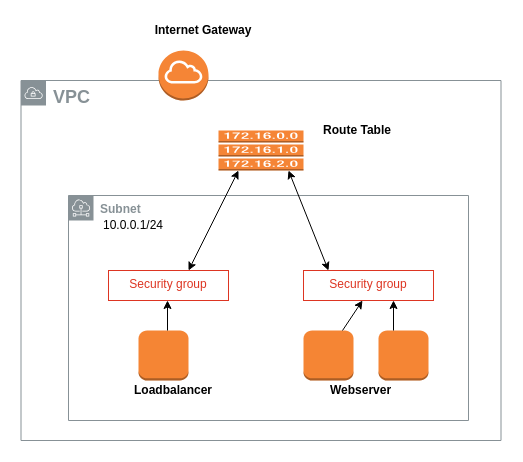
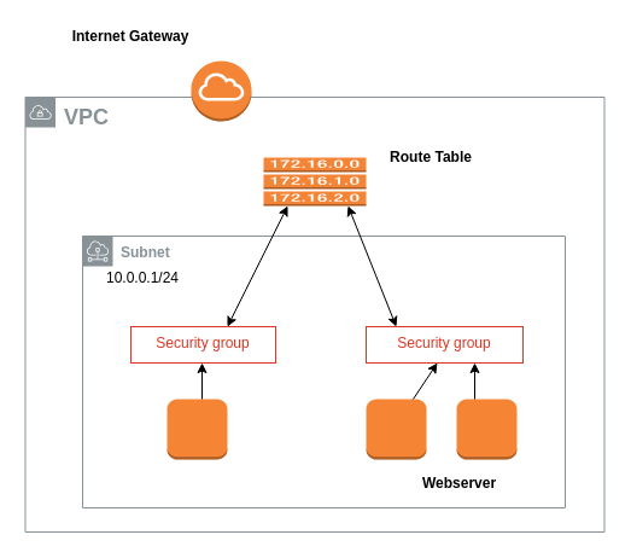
- <mxCell id="20" value="&lt;b&gt;Internet Gateway&lt;/b&gt;" style="text;html=1;strokeColor=none;fillColor=none;align=center;verticalAlign=middle;whiteSpace=wrap;rounded=0;" vertex="1" parent="1"><mxGeometry x="148" y="20" width="110" height="20" as="geometry" /></mxCell>
+ <mxCell id="20" value="&lt;b&gt;Internet Gateway&lt;/b&gt;" style="text;html=1;strokeColor=none;fillColor=none;align=center;verticalAlign=middle;whiteSpace=wrap;rounded=0;" vertex="1" parent="1"><mxGeometry x="53" y="20" width="110" height="20" as="geometry" /></mxCell>
- <mxCell id="9" value="10.0.0.1/24" style="text;html=1;strokeColor=none;fillColor=none;align=center;verticalAlign=middle;whiteSpace=wrap;rounded=0;" vertex="1" parent="1"><mxGeometry x="83" y="215" width="100" height="20" as="geometry" /></mxCell>
+ <mxCell id="9" value="10.0.0.1/24" style="text;html=1;strokeColor=none;fillColor=none;align=center;verticalAlign=middle;whiteSpace=wrap;rounded=0;" vertex="1" parent="1"><mxGeometry x="68" y="220" width="100" height="20" as="geometry" /></mxCell>
- <mxCell id="10" value="&lt;b&gt;Loadbalancer&lt;/b&gt;" style="text;html=1;strokeColor=none;fillColor=none;align=center;verticalAlign=middle;whiteSpace=wrap;rounded=0;" vertex="1" parent="1"><mxGeometry x="128" y="380" width="90" height="20" as="geometry" /></mxCell>
- <mxCell id="11" value="&lt;b&gt;Webserver&lt;/b&gt;" style="text;html=1;strokeColor=none;fillColor=none;align=center;verticalAlign=middle;whiteSpace=wrap;rounded=0;" vertex="1" parent="1"><mxGeometry x="303" y="380" width="115" height="20" as="geometry" /></mxCell>
+ <mxCell id="11" value="&lt;b&gt;Webserver&lt;/b&gt;" style="text;html=1;strokeColor=none;fillColor=none;align=center;verticalAlign=middle;whiteSpace=wrap;rounded=0;" vertex="1" parent="1"><mxGeometry x="323" y="390" width="115" height="20" as="geometry" /></mxCell>
